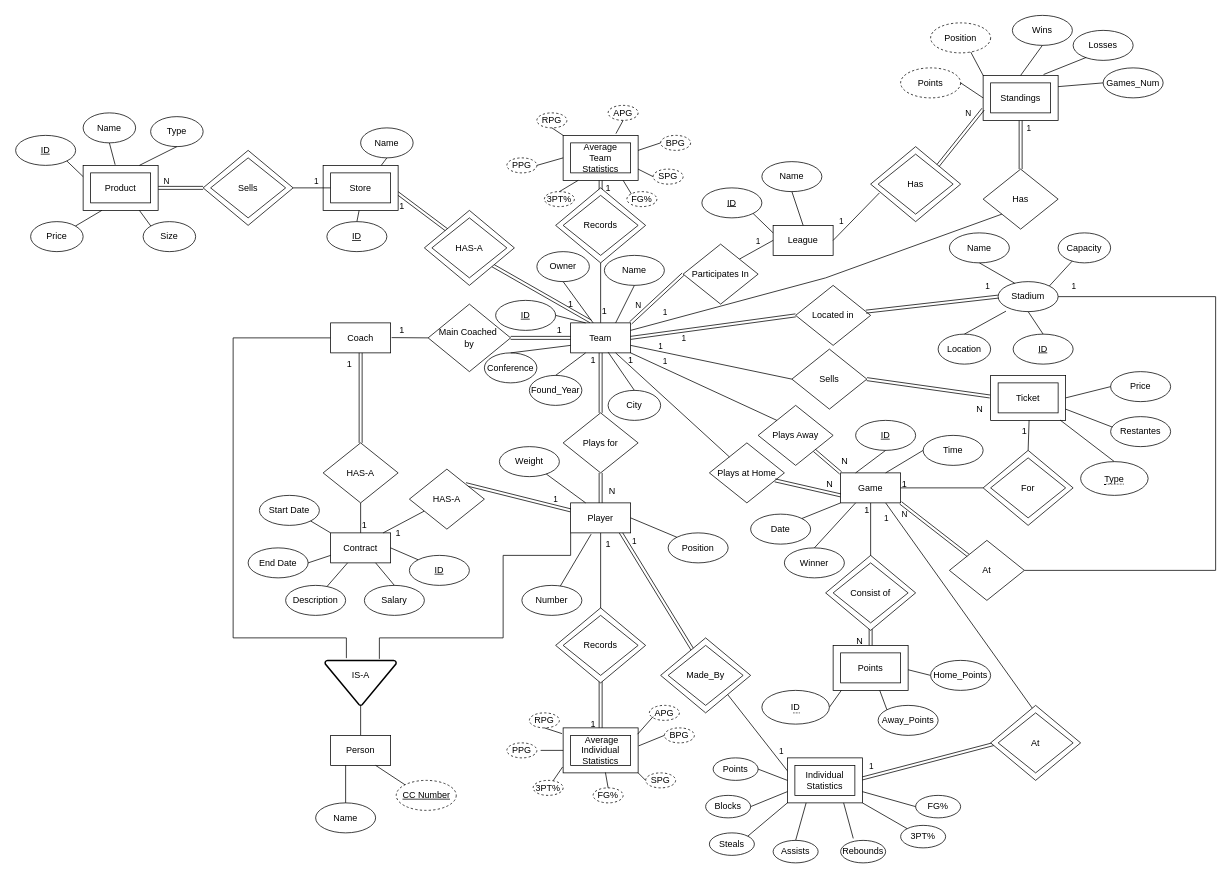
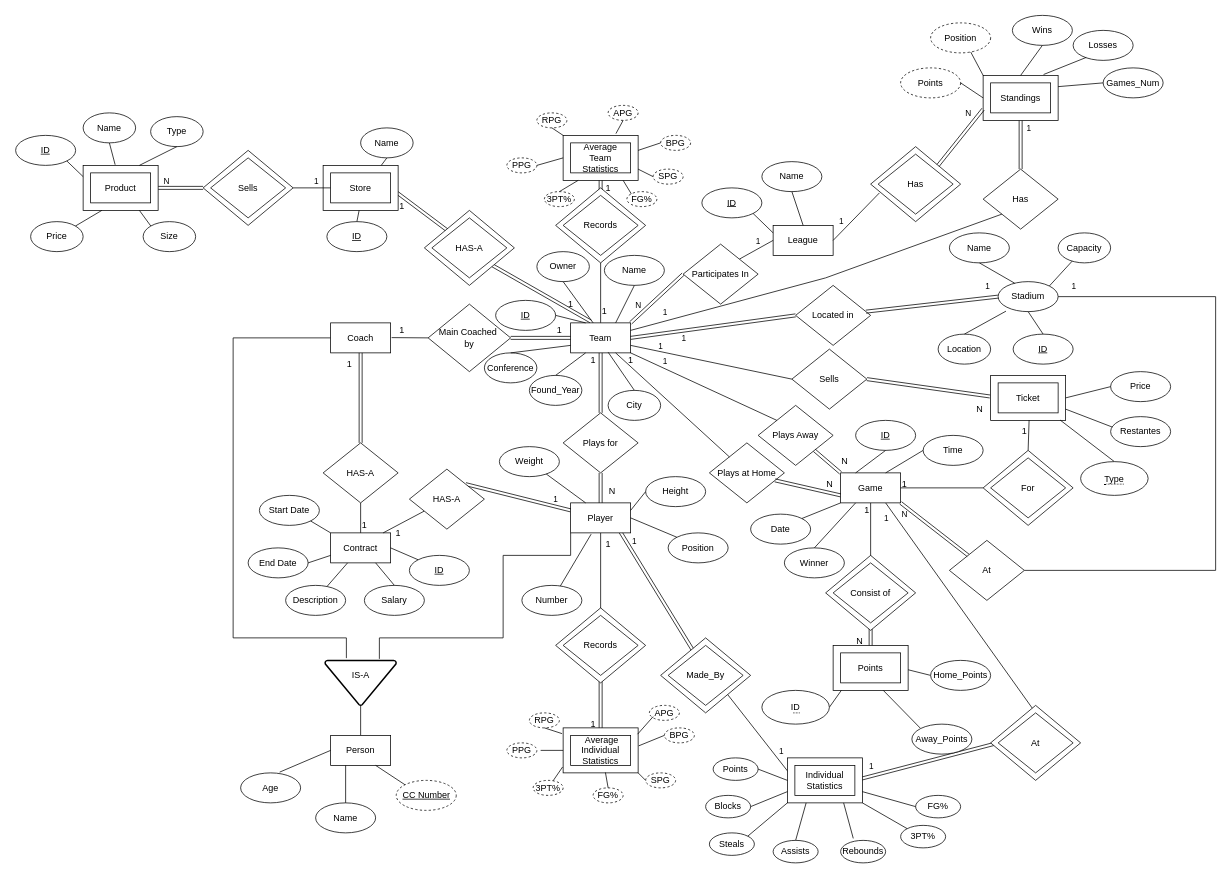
+ <mxCell id="75" value="Height" style="ellipse;whiteSpace=wrap;html=1;labelBackgroundColor=none;" parent="1" vertex="1"><mxGeometry x="860" y="635" width="80" height="40" as="geometry" /></mxCell>
+ <mxCell id="80" value="" style="endArrow=none;html=1;rounded=0;entryX=1;entryY=0.25;entryDx=0;entryDy=0;exitX=0;exitY=0.5;exitDx=0;exitDy=0;labelBackgroundColor=none;fontColor=default;" parent="1" source="75" target="70" edge="1"><mxGeometry width="50" height="50" relative="1" as="geometry"><mxPoint x="740" y="700" as="sourcePoint" /><mxPoint x="790" y="650" as="targetPoint" /></mxGeometry></mxCell>
- <mxCell id="173" value="Away_Points" style="ellipse;whiteSpace=wrap;html=1;labelBackgroundColor=none;" parent="1" vertex="1"><mxGeometry x="1170" y="940" width="80" height="40" as="geometry" /></mxCell>
+ <mxCell id="173" value="Away_Points" style="ellipse;whiteSpace=wrap;html=1;labelBackgroundColor=none;" parent="1" vertex="1"><mxGeometry x="1215" y="965" width="80" height="40" as="geometry" /></mxCell>
+ <mxCell id="253" value="" style="endArrow=none;html=1;rounded=0;exitX=0.65;exitY=-0.025;exitDx=0;exitDy=0;exitPerimeter=0;entryX=0;entryY=0.5;entryDx=0;entryDy=0;labelBackgroundColor=none;fontColor=default;" parent="1" source="250" target="249" edge="1"><mxGeometry width="50" height="50" relative="1" as="geometry"><mxPoint x="360" y="1000" as="sourcePoint" /><mxPoint x="410" y="950" as="targetPoint" /></mxGeometry></mxCell>
+ <mxCell id="250" value="Age" style="ellipse;whiteSpace=wrap;html=1;labelBackgroundColor=none;" parent="1" vertex="1"><mxGeometry x="320" y="1030" width="80" height="40" as="geometry" /></mxCell>
